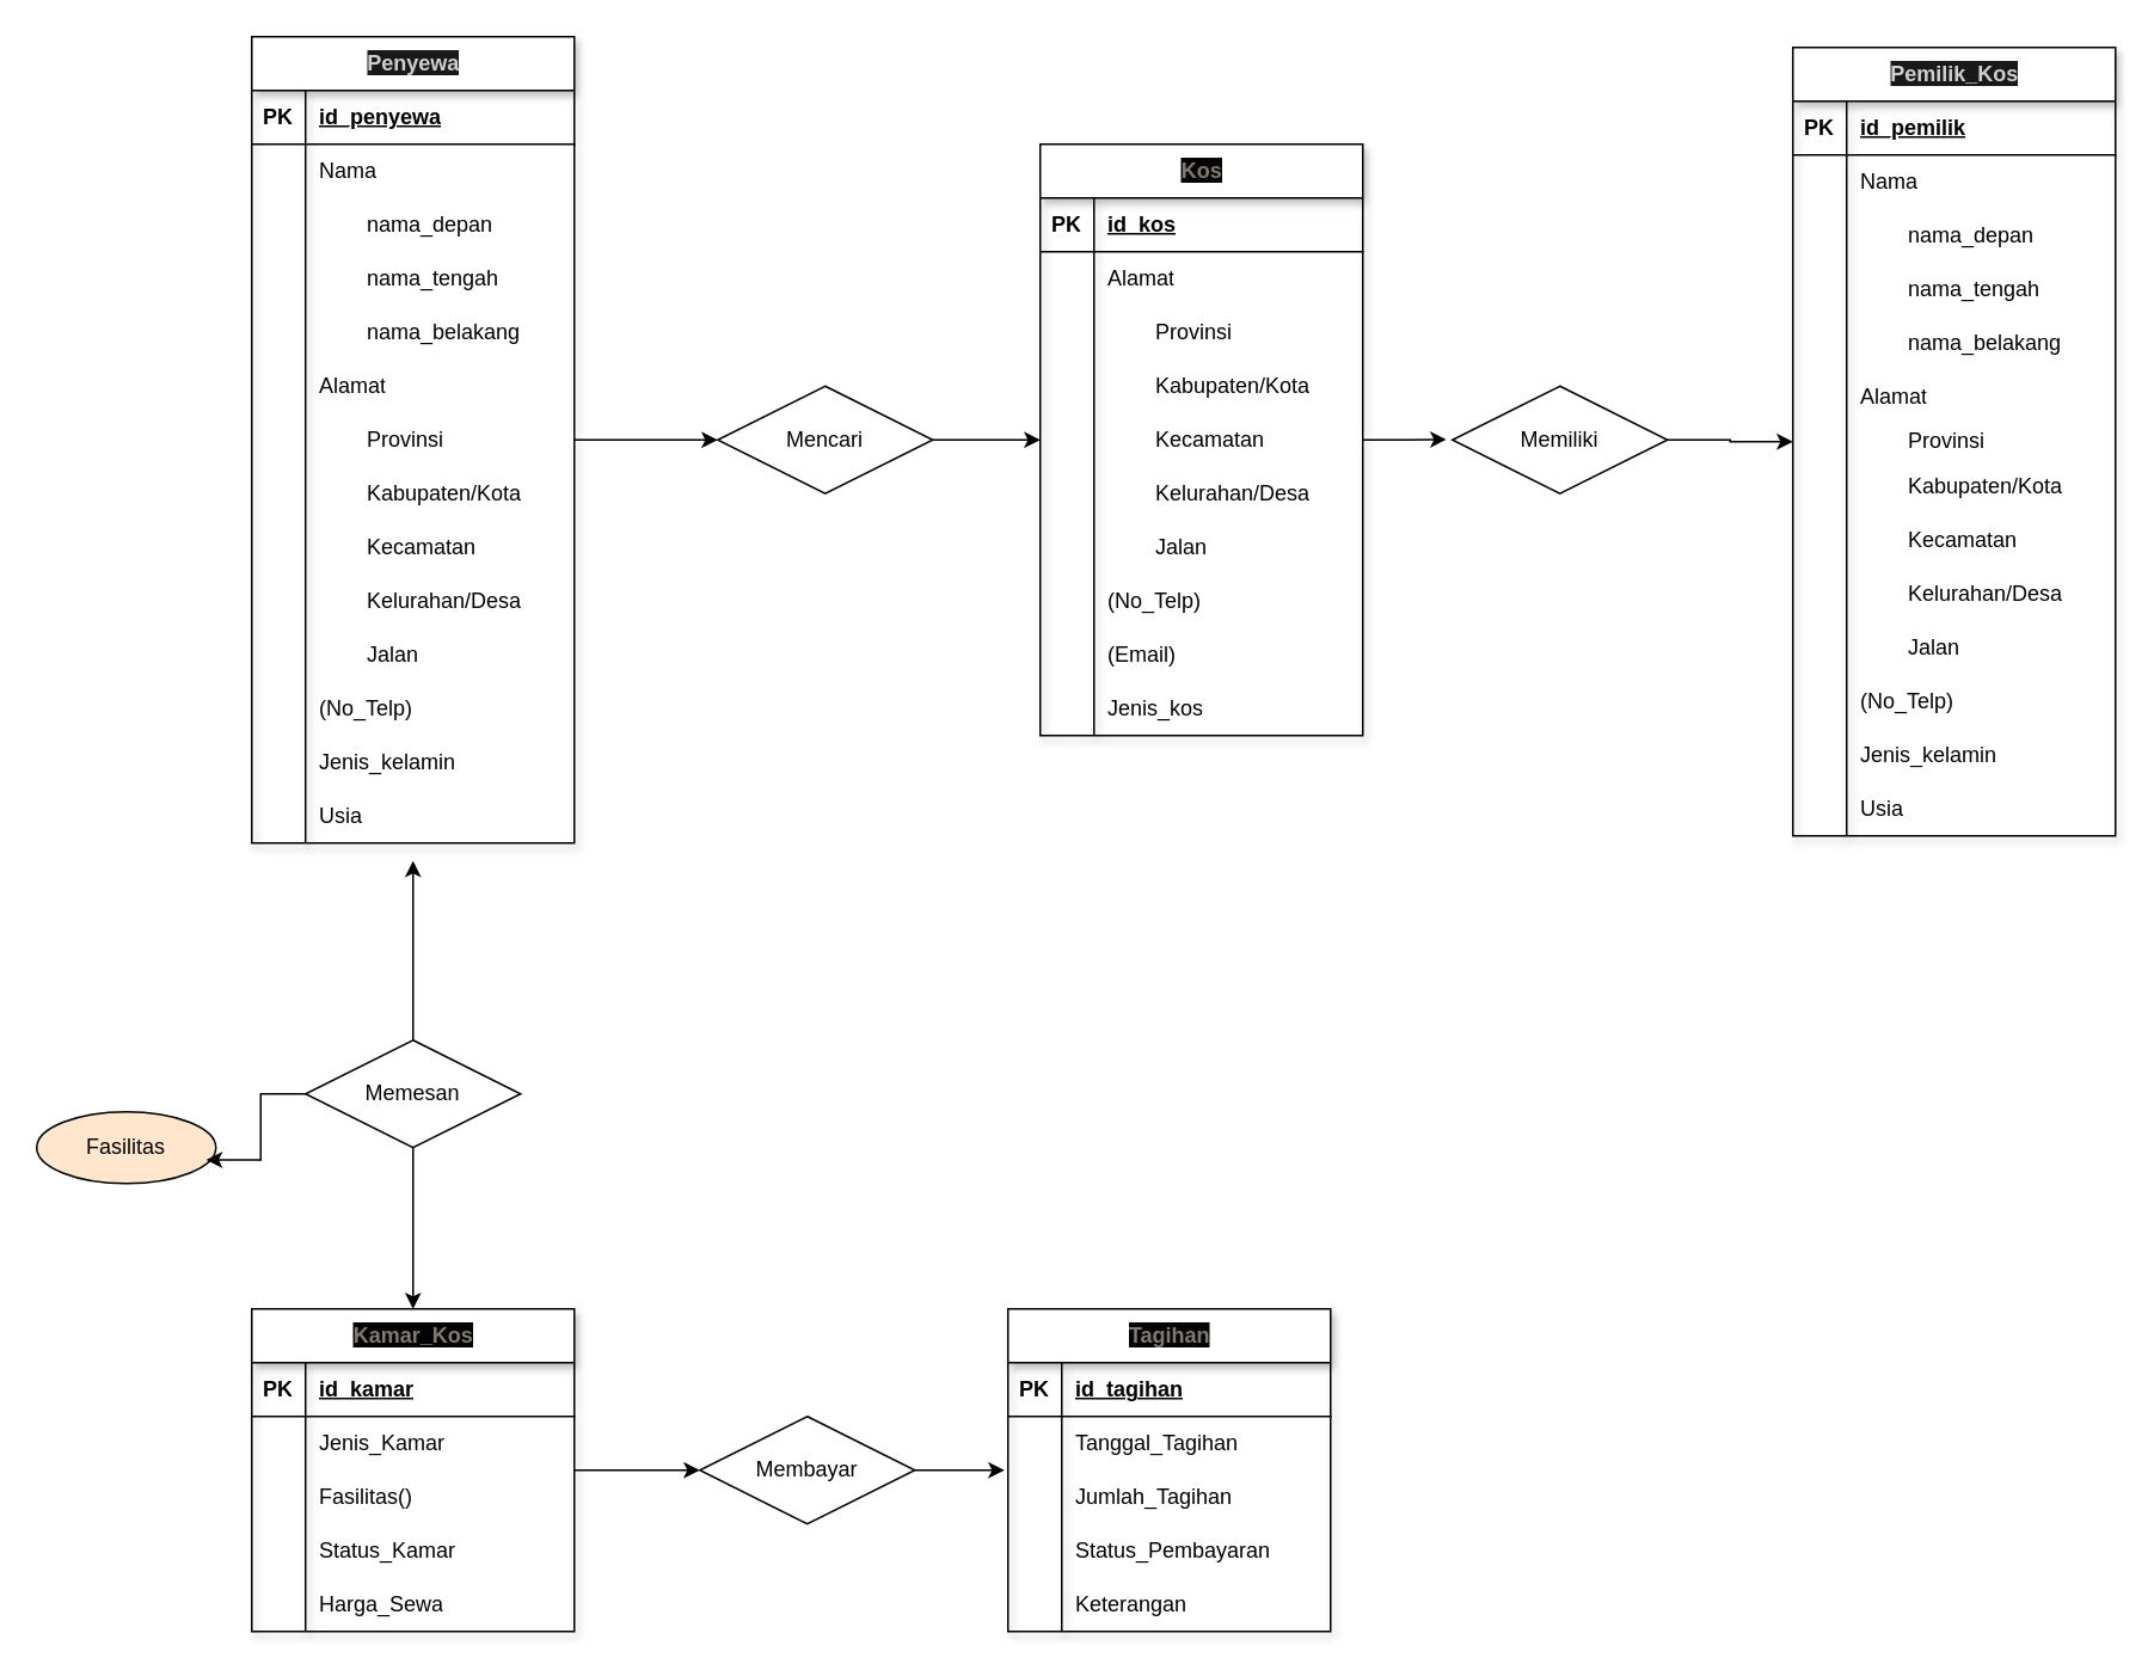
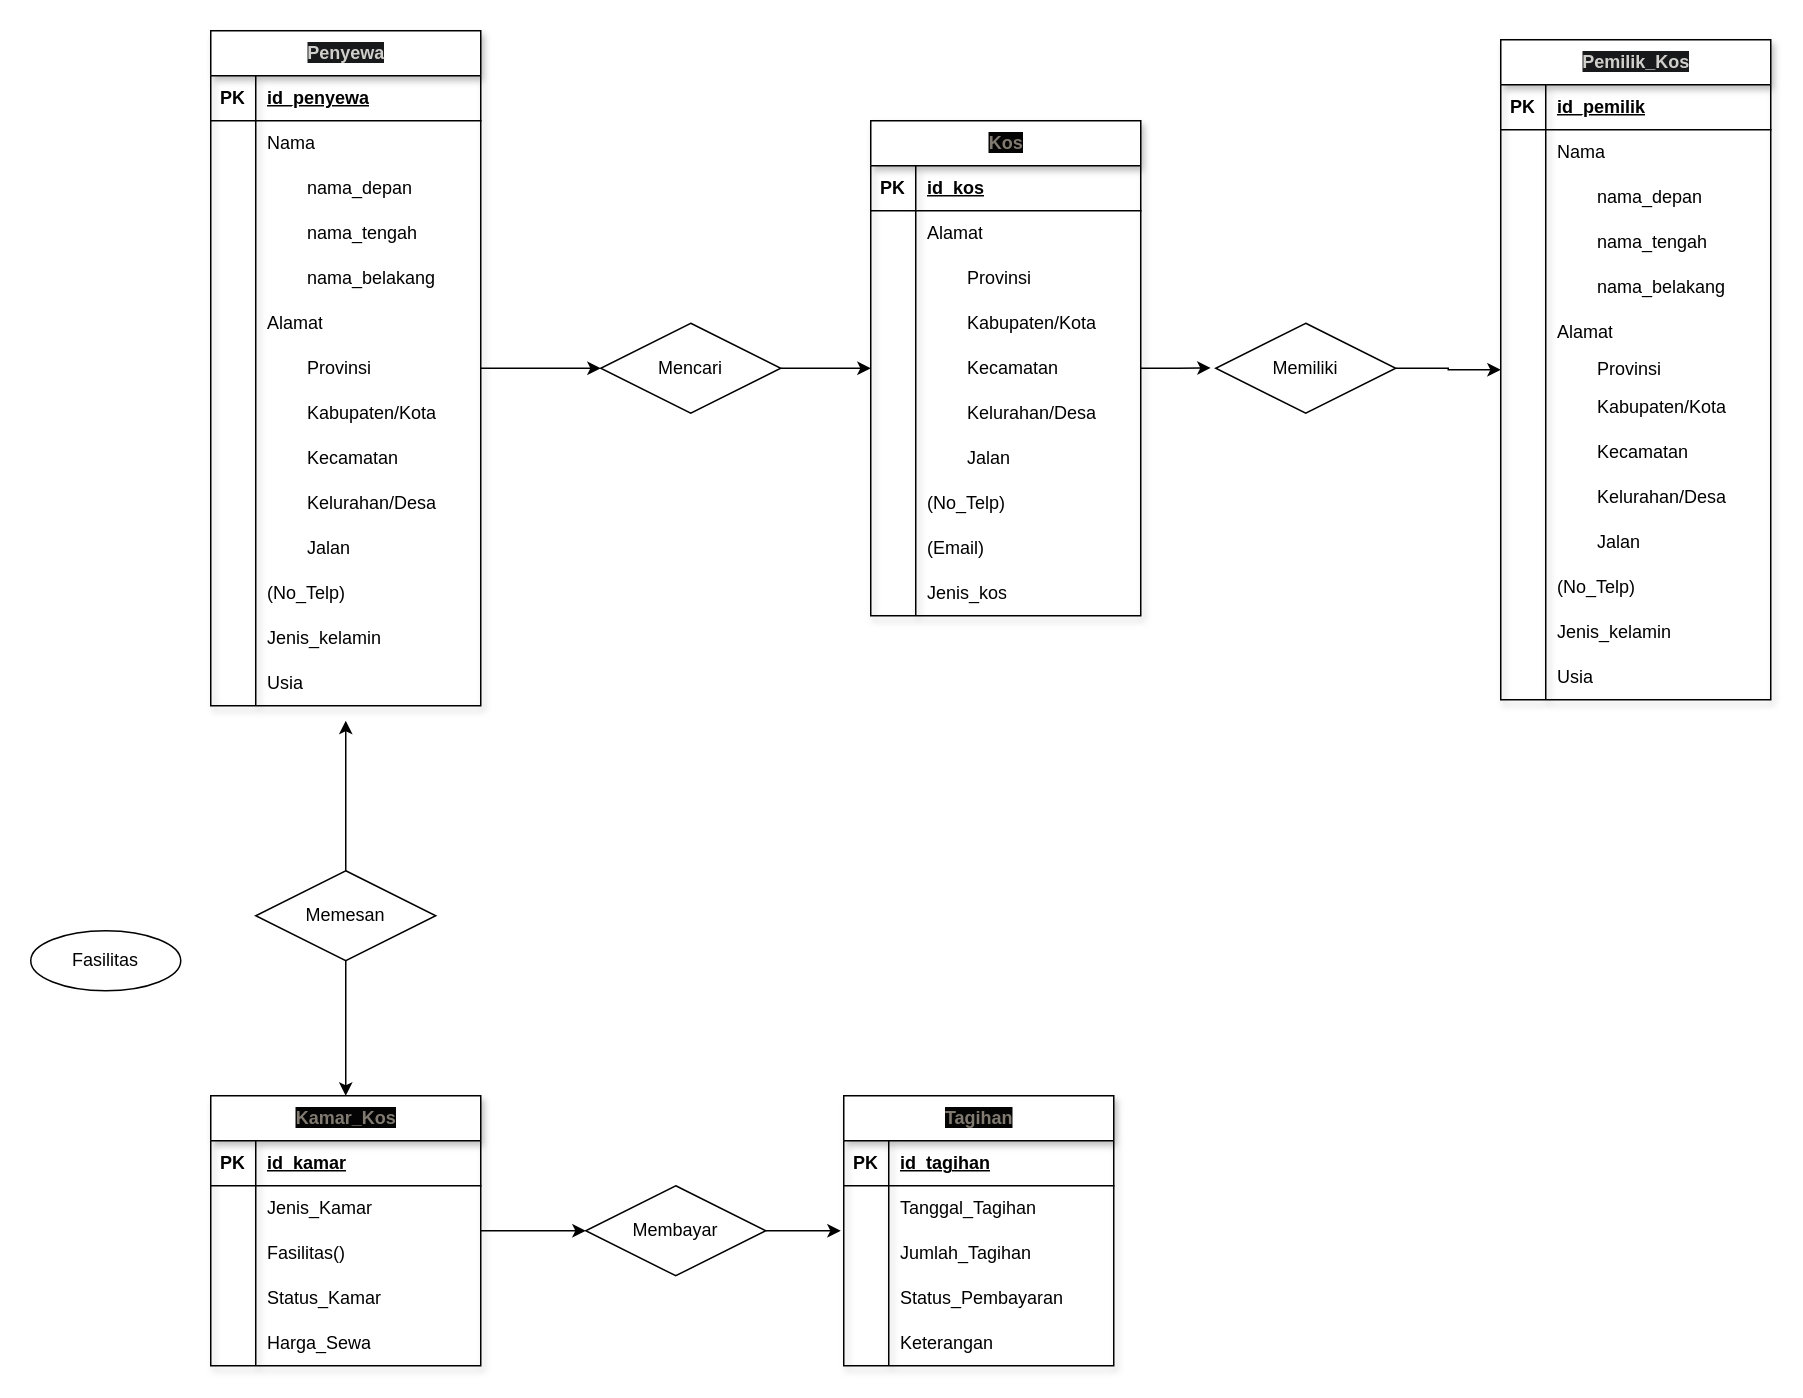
- <mxCell id="118" style="edgeStyle=orthogonalEdgeStyle;rounded=0;orthogonalLoop=1;jettySize=auto;html=1;entryX=0.946;entryY=0.67;entryDx=0;entryDy=0;entryPerimeter=0;" edge="1" parent="1" source="81" target="117"><mxGeometry relative="1" as="geometry" /></mxCell>
- <mxCell id="117" value="Fasilitas" style="ellipse;whiteSpace=wrap;html=1;align=center;fillColor=#ffe6cc;" vertex="1" parent="1"><mxGeometry x="20" y="620" width="100" height="40" as="geometry" /></mxCell>
+ <mxCell id="117" value="Fasilitas" style="ellipse;whiteSpace=wrap;html=1;align=center;" vertex="1" parent="1"><mxGeometry x="20" y="620" width="100" height="40" as="geometry" /></mxCell>
